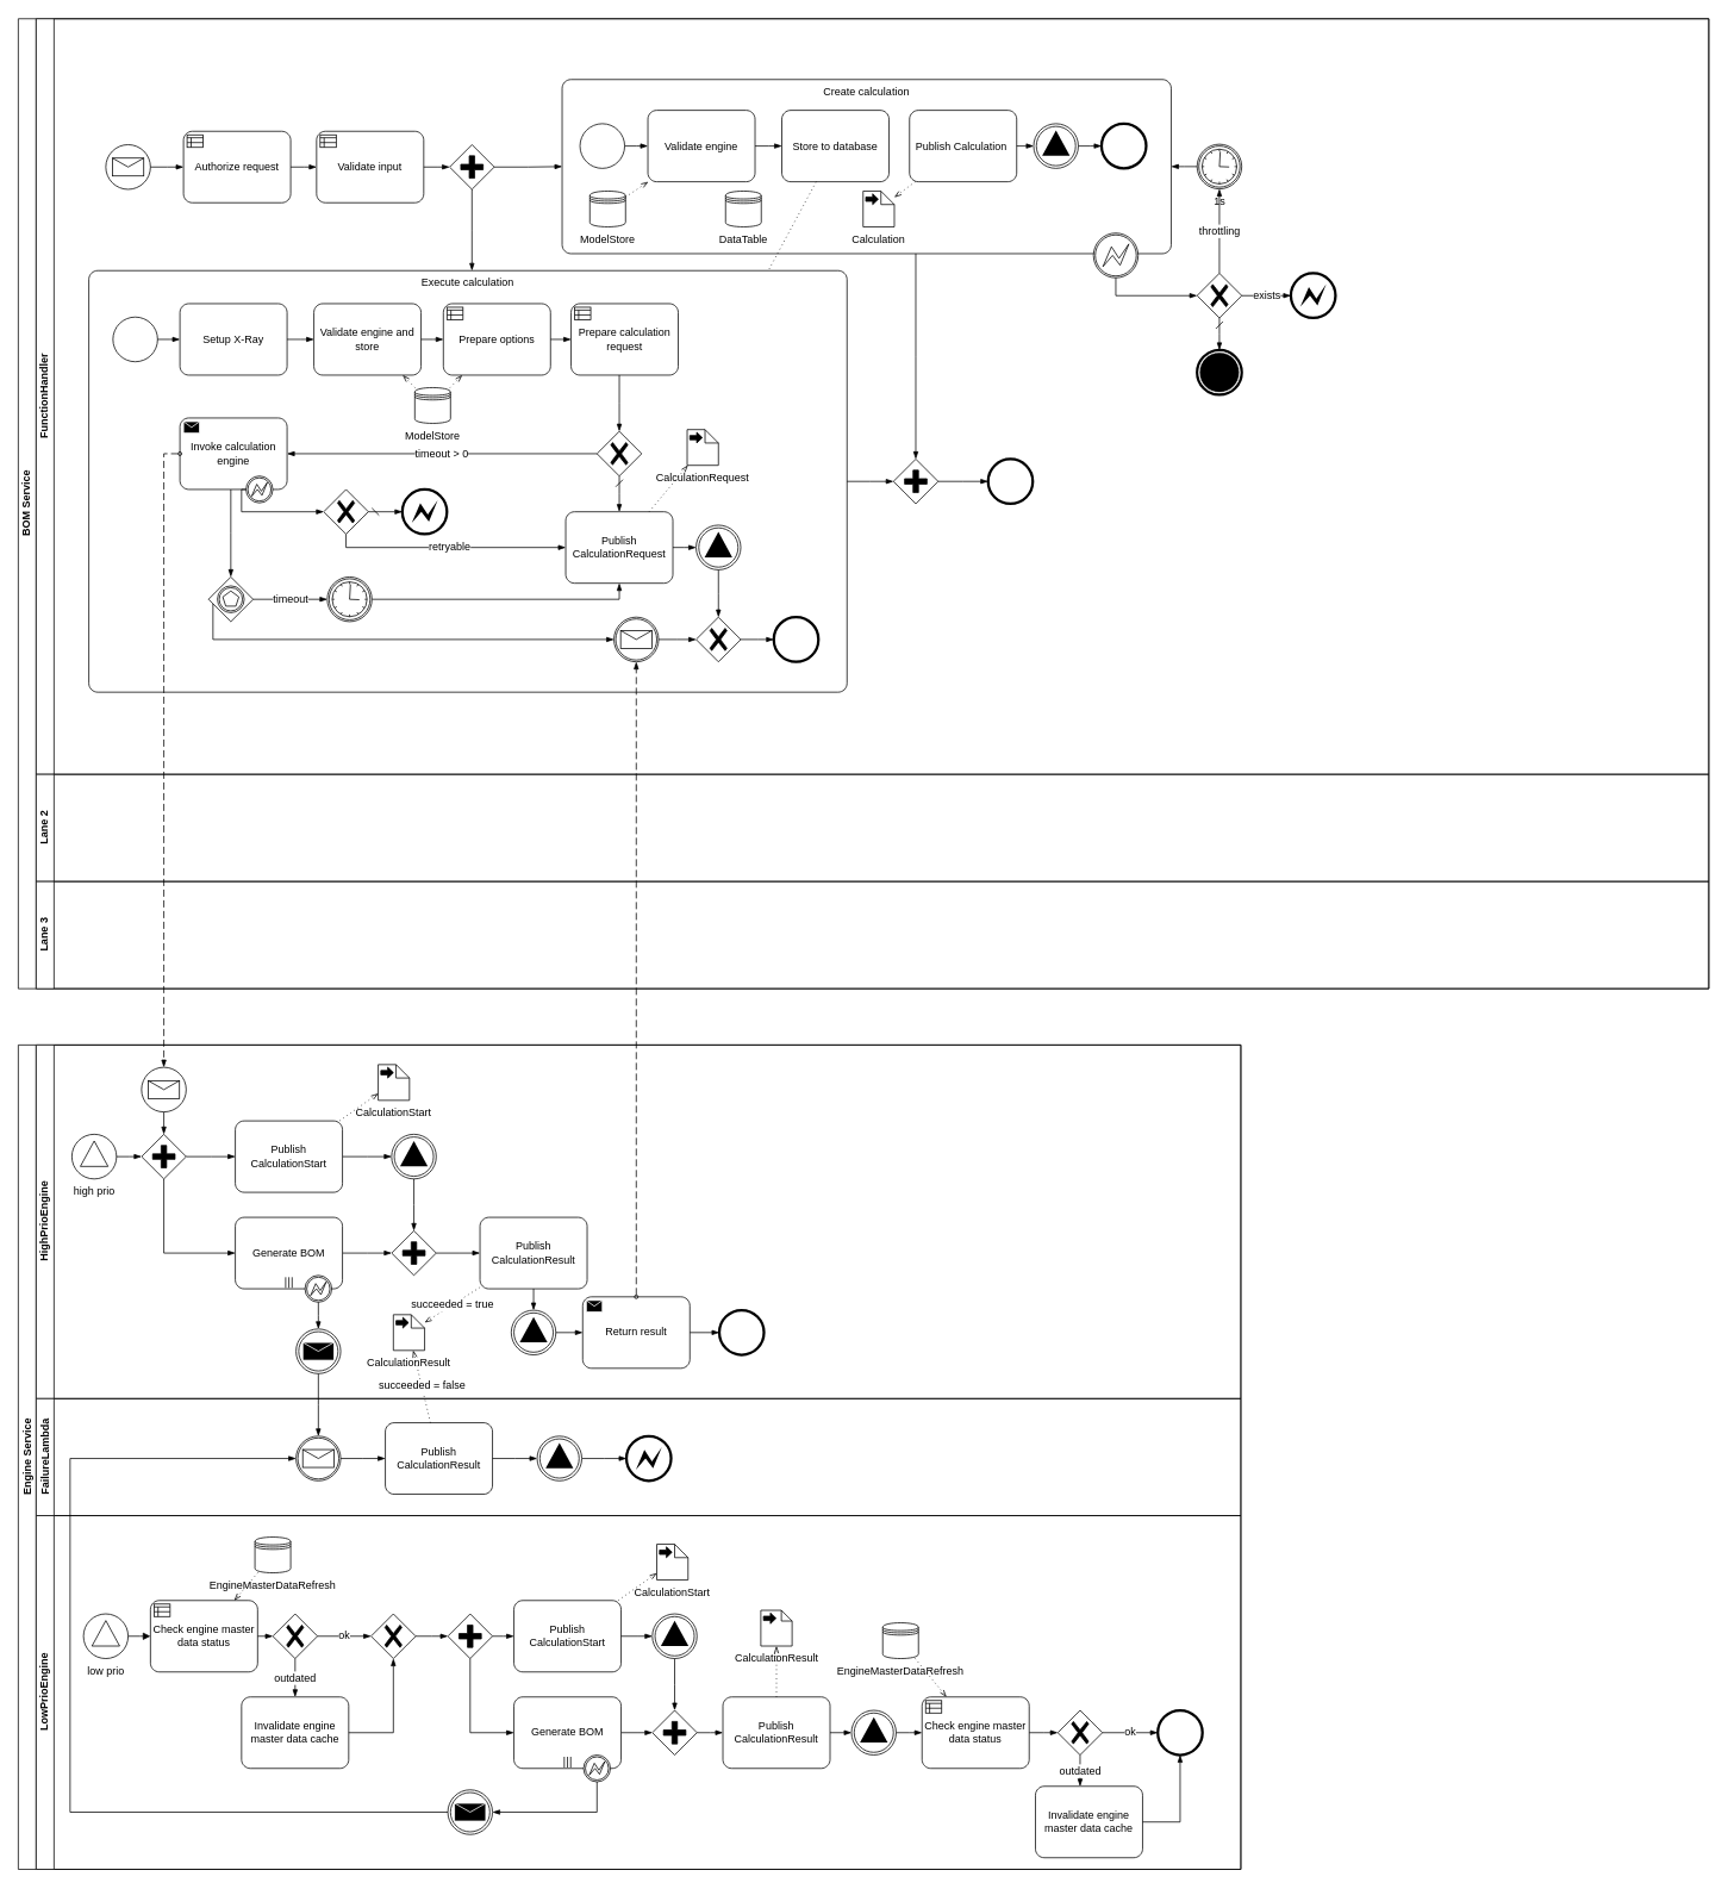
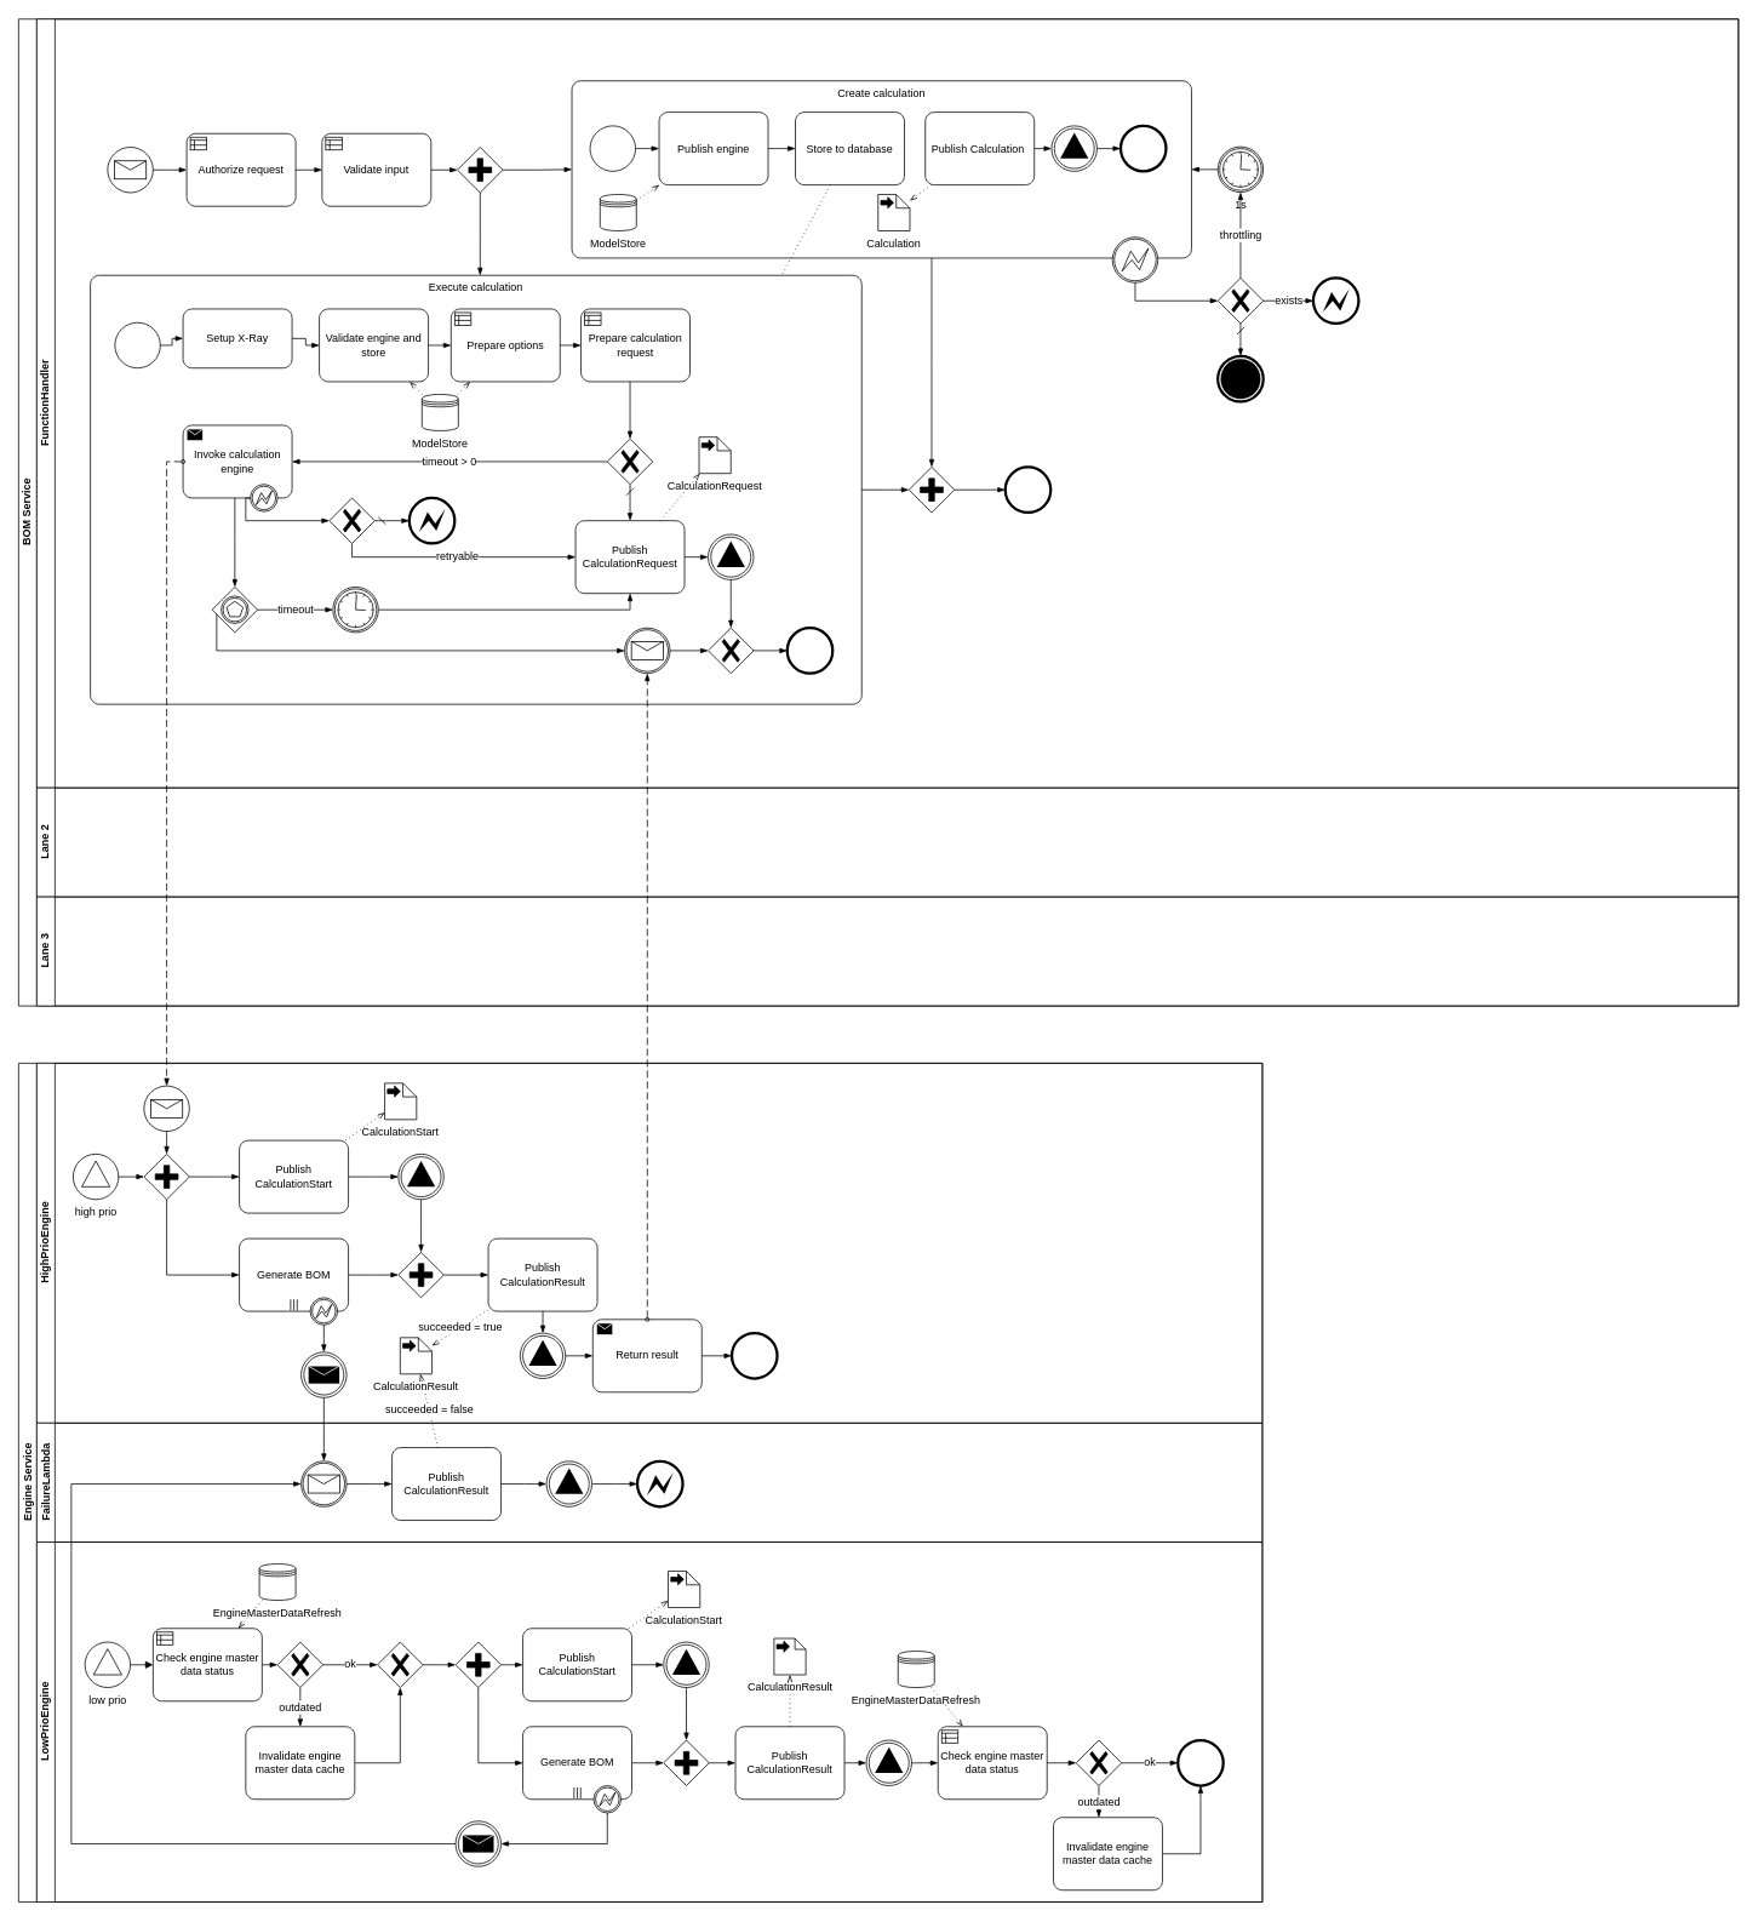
- <mxCell id="20" value="Validate engine" style="points=[[0.25,0,0],[0.5,0,0],[0.75,0,0],[1,0.25,0],[1,0.5,0],[1,0.75,0],[0.75,1,0],[0.5,1,0],[0.25,1,0],[0,0.75,0],[0,0.5,0],[0,0.25,0]];shape=mxgraph.bpmn.task;whiteSpace=wrap;rectStyle=rounded;size=10;taskMarker=abstract;" parent="13" vertex="1"><mxGeometry x="96" y="34.5" width="120" height="80" as="geometry" /></mxCell>
+ <mxCell id="20" value="Publish engine" style="points=[[0.25,0,0],[0.5,0,0],[0.75,0,0],[1,0.25,0],[1,0.5,0],[1,0.75,0],[0.75,1,0],[0.5,1,0],[0.25,1,0],[0,0.75,0],[0,0.5,0],[0,0.25,0]];shape=mxgraph.bpmn.task;whiteSpace=wrap;rectStyle=rounded;size=10;taskMarker=abstract;" parent="13" vertex="1"><mxGeometry x="96" y="34.5" width="120" height="80" as="geometry" /></mxCell>
- <mxCell id="16" value="DataTable" style="shape=datastore;whiteSpace=wrap;html=1;labelPosition=center;verticalLabelPosition=bottom;align=center;verticalAlign=top;aspect=fixed;" parent="13" vertex="1"><mxGeometry x="183" y="125" width="40" height="40" as="geometry" /></mxCell>
- <mxCell id="43" value="Setup X-Ray" style="points=[[0.25,0,0],[0.5,0,0],[0.75,0,0],[1,0.25,0],[1,0.5,0],[1,0.75,0],[0.75,1,0],[0.5,1,0],[0.25,1,0],[0,0.75,0],[0,0.5,0],[0,0.25,0]];shape=mxgraph.bpmn.task;whiteSpace=wrap;rectStyle=rounded;size=10;taskMarker=abstract;fontFamily=Helvetica;fontSize=12;fontColor=default;align=center;strokeColor=default;fillColor=default;" parent="41" vertex="1"><mxGeometry x="102" y="37" width="120" height="80" as="geometry" /></mxCell>
+ <mxCell id="43" value="Setup X-Ray" style="points=[[0.25,0,0],[0.5,0,0],[0.75,0,0],[1,0.25,0],[1,0.5,0],[1,0.75,0],[0.75,1,0],[0.5,1,0],[0.25,1,0],[0,0.75,0],[0,0.5,0],[0,0.25,0]];shape=mxgraph.bpmn.task;whiteSpace=wrap;rectStyle=rounded;size=10;taskMarker=abstract;fontFamily=Helvetica;fontSize=12;fontColor=default;align=center;strokeColor=default;fillColor=default;" parent="41" vertex="1"><mxGeometry x="102" y="37" width="120" height="65" as="geometry" /></mxCell>
